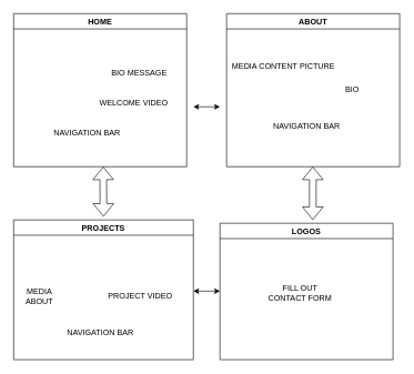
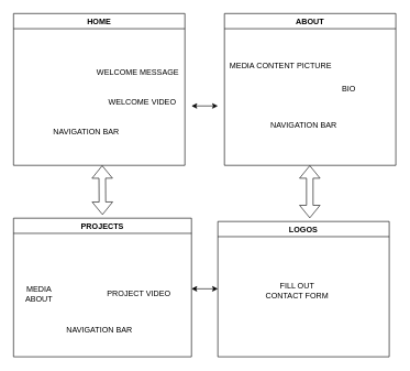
- <mxCell id="3" value="BIO MESSAGE&amp;nbsp;" style="text;html=1;align=center;verticalAlign=middle;resizable=0;points=[];autosize=1;strokeColor=none;" vertex="1" parent="2"><mxGeometry x="120" y="80" width="140" height="20" as="geometry" /></mxCell>
+ <mxCell id="3" value="WELCOME MESSAGE&amp;nbsp;" style="text;html=1;align=center;verticalAlign=middle;resizable=0;points=[];autosize=1;strokeColor=none;" vertex="1" parent="2"><mxGeometry x="120" y="80" width="140" height="20" as="geometry" /></mxCell>
- <mxCell id="4" value="WELCOME VIDEO" style="text;html=1;align=center;verticalAlign=middle;resizable=0;points=[];autosize=1;strokeColor=none;" vertex="1" parent="2"><mxGeometry x="120" y="125" width="120" height="20" as="geometry" /></mxCell>
+ <mxCell id="4" value="WELCOME VIDEO" style="text;html=1;align=center;verticalAlign=middle;resizable=0;points=[];autosize=1;strokeColor=none;" vertex="1" parent="2"><mxGeometry x="135" y="125" width="120" height="20" as="geometry" /></mxCell>
